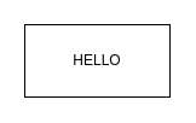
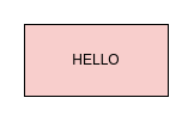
- <mxCell id="2" value="HELLO" style="rounded=0;whiteSpace=wrap;html=1;" parent="1" vertex="1"><mxGeometry x="20" y="20" width="120" height="60" as="geometry" /></mxCell>
+ <mxCell id="2" value="HELLO" style="rounded=0;whiteSpace=wrap;html=1;fillColor=#f8cecc;" parent="1" vertex="1"><mxGeometry x="20" y="20" width="120" height="60" as="geometry" /></mxCell>
